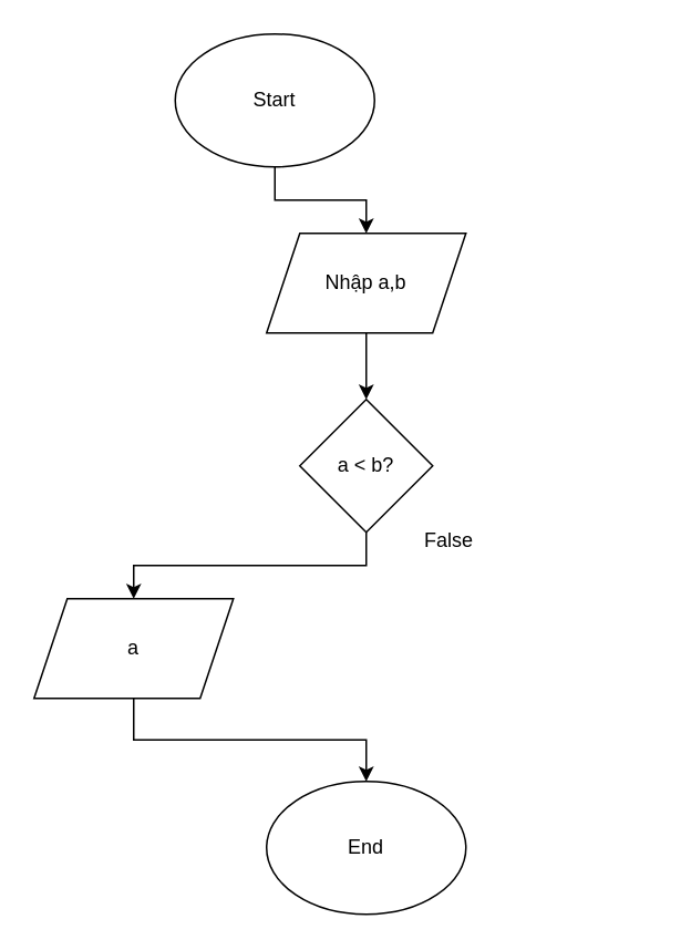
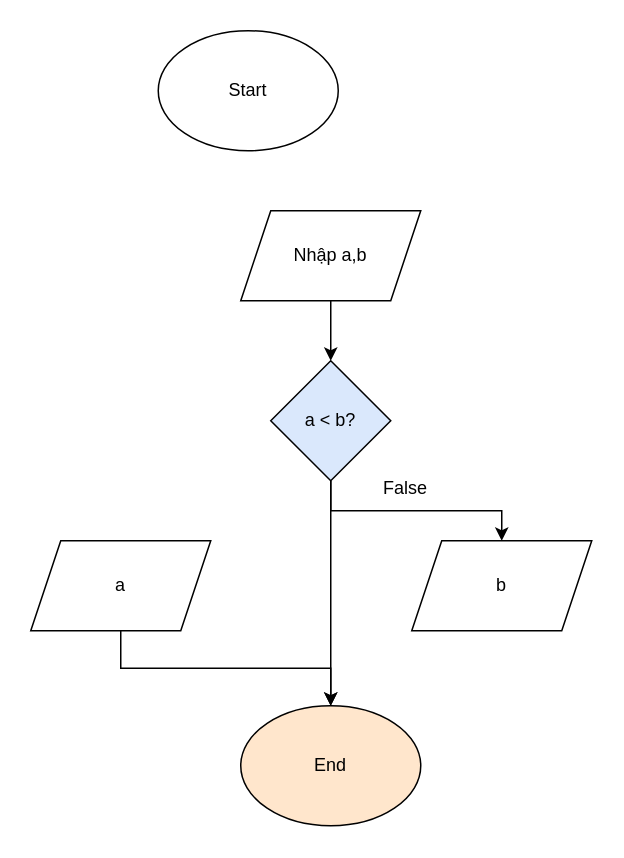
- <mxCell id="2" style="edgeStyle=orthogonalEdgeStyle;rounded=0;orthogonalLoop=1;jettySize=auto;html=1;exitX=0.5;exitY=1;exitDx=0;exitDy=0;" edge="1" parent="1" source="3" target="5"><mxGeometry relative="1" as="geometry" /></mxCell>
- <mxCell id="8" value="a &amp;lt; b?" style="rhombus;whiteSpace=wrap;html=1;" vertex="1" parent="1"><mxGeometry x="180" y="240" width="80" height="80" as="geometry" /></mxCell>
+ <mxCell id="8" value="a &amp;lt; b?" style="rhombus;whiteSpace=wrap;html=1;fillColor=#dae8fc;" vertex="1" parent="1"><mxGeometry x="180" y="240" width="80" height="80" as="geometry" /></mxCell>
- <mxCell id="6" style="edgeStyle=orthogonalEdgeStyle;rounded=0;orthogonalLoop=1;jettySize=auto;html=1;exitX=0.5;exitY=1;exitDx=0;exitDy=0;" edge="1" parent="1" source="8" target="10"><mxGeometry relative="1" as="geometry" /></mxCell>
+ <mxCell id="6" style="edgeStyle=orthogonalEdgeStyle;rounded=0;orthogonalLoop=1;jettySize=auto;html=1;exitX=0.5;exitY=1;exitDx=0;exitDy=0;" edge="1" parent="1" source="8" target="12"><mxGeometry relative="1" as="geometry" /></mxCell>
+ <mxCell id="7" style="edgeStyle=orthogonalEdgeStyle;rounded=0;orthogonalLoop=1;jettySize=auto;html=1;exitX=0.5;exitY=1;exitDx=0;exitDy=0;" edge="1" parent="1" source="8" target="11"><mxGeometry relative="1" as="geometry" /></mxCell>
+ <mxCell id="11" value="b" style="shape=parallelogram;perimeter=parallelogramPerimeter;whiteSpace=wrap;html=1;fixedSize=1;" vertex="1" parent="1"><mxGeometry x="274" y="360" width="120" height="60" as="geometry" /></mxCell>
- <mxCell id="12" value="End" style="ellipse;whiteSpace=wrap;html=1;" vertex="1" parent="1"><mxGeometry x="160" y="470" width="120" height="80" as="geometry" /></mxCell>
+ <mxCell id="12" value="End" style="ellipse;whiteSpace=wrap;html=1;fillColor=#ffe6cc;" vertex="1" parent="1"><mxGeometry x="160" y="470" width="120" height="80" as="geometry" /></mxCell>
